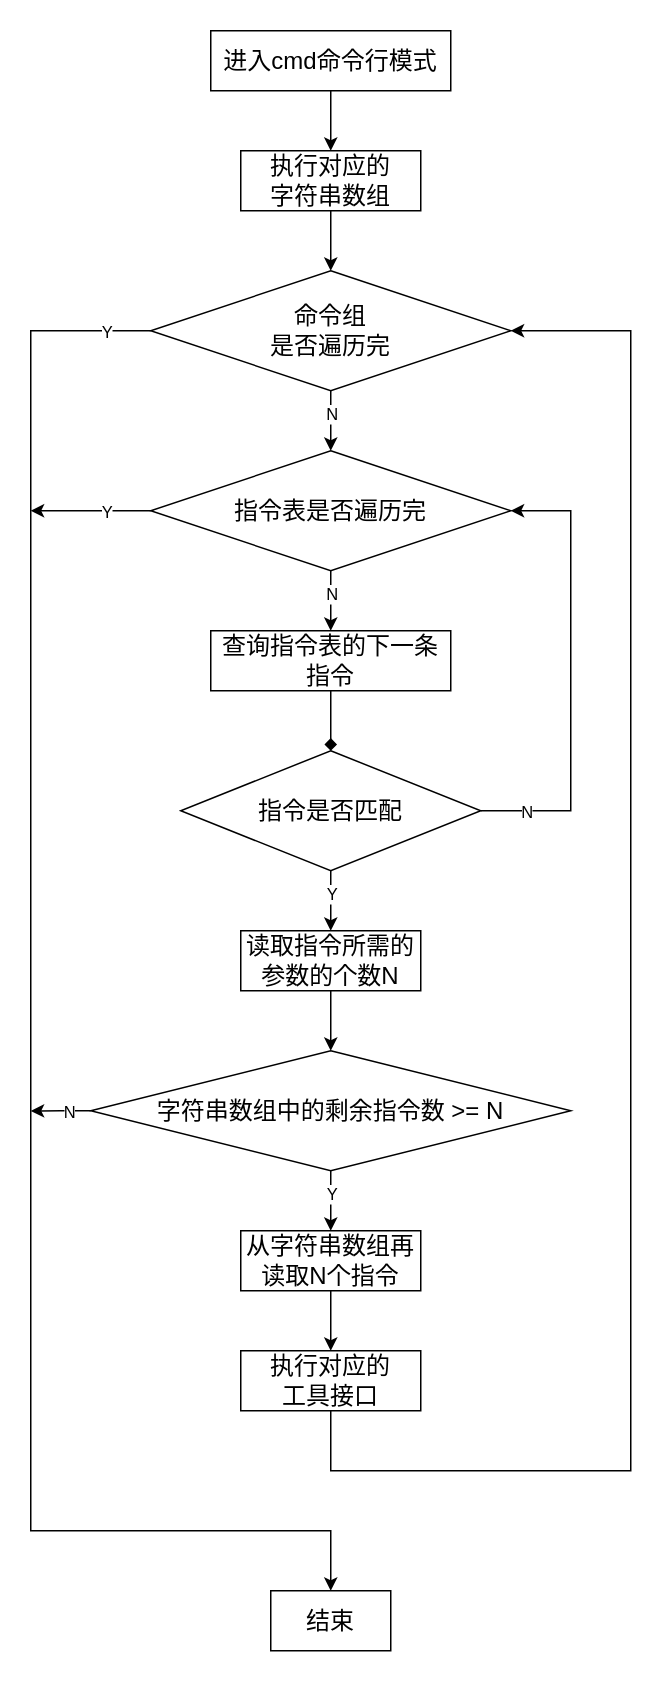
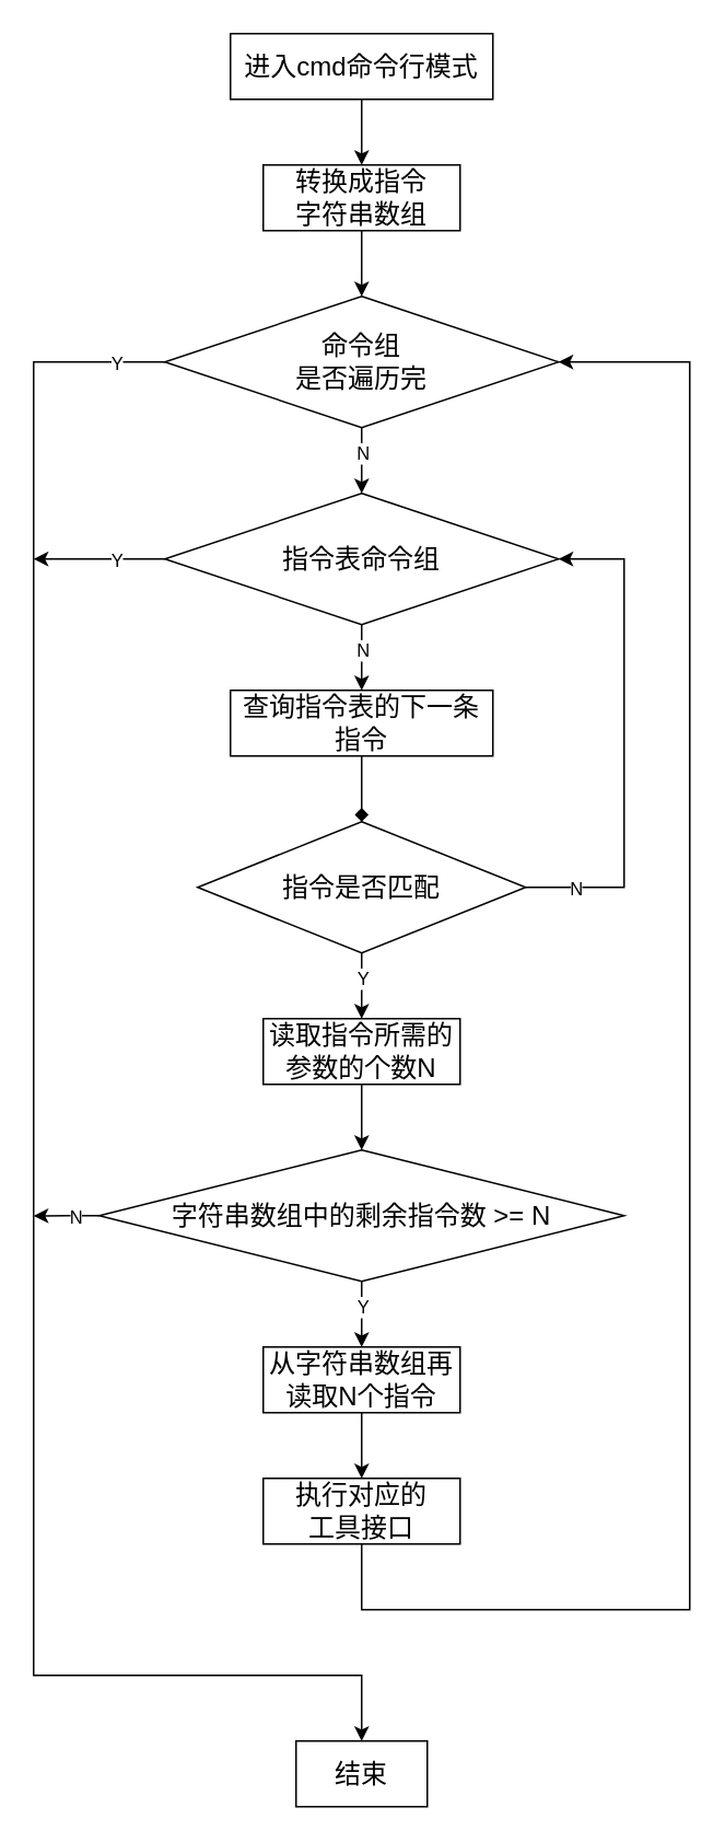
- <mxCell id="5" value="执行对应的&lt;div&gt;字符串数组&lt;/div&gt;" style="whiteSpace=wrap;html=1;fontSize=16;rounded=0;" parent="1" vertex="1"><mxGeometry x="160" y="100" width="120" height="40" as="geometry" /></mxCell>
+ <mxCell id="5" value="转换成指令&lt;div&gt;字符串数组&lt;/div&gt;" style="whiteSpace=wrap;html=1;fontSize=16;rounded=0;" parent="1" vertex="1"><mxGeometry x="160" y="100" width="120" height="40" as="geometry" /></mxCell>
- <mxCell id="14" value="指令表&lt;span style=&quot;background-color: initial;&quot;&gt;是否遍历完&lt;/span&gt;" style="rhombus;whiteSpace=wrap;html=1;fontSize=16;rounded=0;" parent="1" vertex="1"><mxGeometry x="100" y="300" width="240" height="80" as="geometry" /></mxCell>
+ <mxCell id="14" value="指令表&lt;span style=&quot;background-color: initial;&quot;&gt;命令组&lt;/span&gt;" style="rhombus;whiteSpace=wrap;html=1;fontSize=16;rounded=0;" parent="1" vertex="1"><mxGeometry x="100" y="300" width="240" height="80" as="geometry" /></mxCell>
